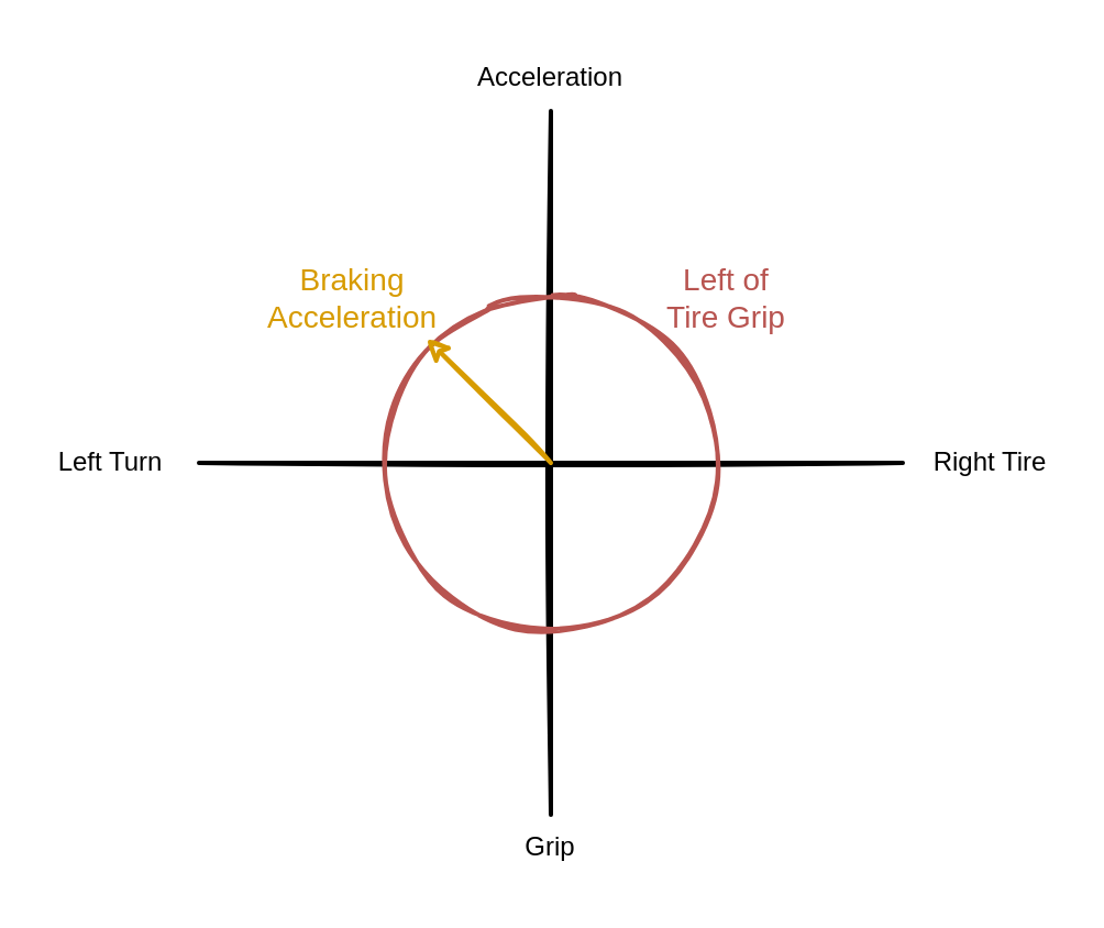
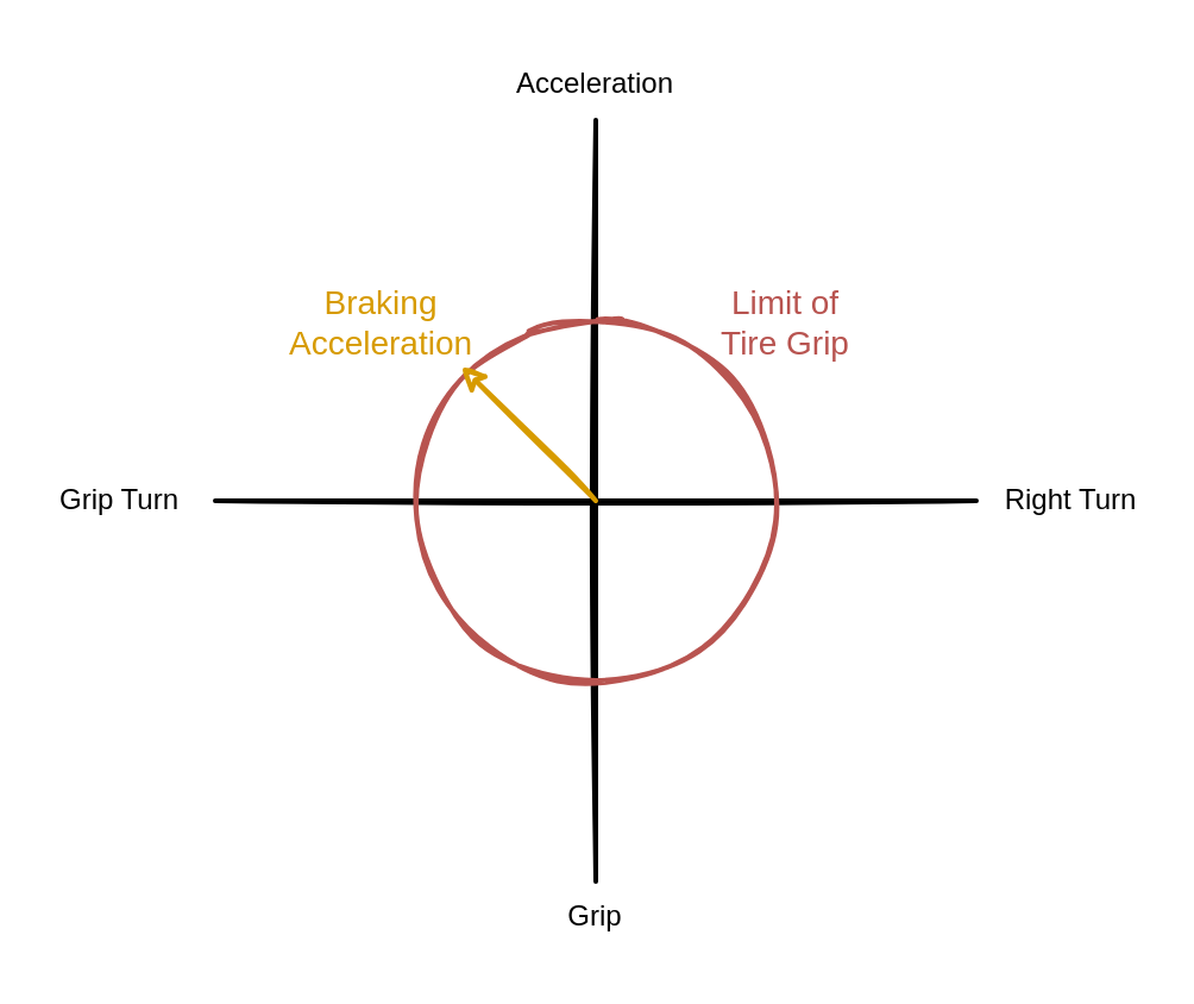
- <mxCell id="11" value="Left of Tire Grip" style="text;html=1;strokeColor=none;fillColor=none;align=center;verticalAlign=middle;whiteSpace=wrap;rounded=0;sketch=1;fontColor=#B85450;fontSize=14;" vertex="1" parent="1"><mxGeometry x="300" y="120" width="60" height="30" as="geometry" /></mxCell>
+ <mxCell id="11" value="Limit of Tire Grip" style="text;html=1;strokeColor=none;fillColor=none;align=center;verticalAlign=middle;whiteSpace=wrap;rounded=0;sketch=1;fontColor=#B85450;fontSize=14;" vertex="1" parent="1"><mxGeometry x="300" y="120" width="60" height="30" as="geometry" /></mxCell>
- <mxCell id="5" value="Left Turn" style="text;html=1;strokeColor=none;fillColor=none;align=center;verticalAlign=middle;whiteSpace=wrap;rounded=0;sketch=1;" vertex="1" parent="1"><mxGeometry x="20" y="195" width="60" height="30" as="geometry" /></mxCell>
+ <mxCell id="5" value="Grip Turn" style="text;html=1;strokeColor=none;fillColor=none;align=center;verticalAlign=middle;whiteSpace=wrap;rounded=0;sketch=1;" vertex="1" parent="1"><mxGeometry x="20" y="195" width="60" height="30" as="geometry" /></mxCell>
- <mxCell id="6" value="Right Tire" style="text;html=1;strokeColor=none;fillColor=none;align=center;verticalAlign=middle;whiteSpace=wrap;rounded=0;sketch=1;" vertex="1" parent="1"><mxGeometry x="420" y="195" width="60" height="30" as="geometry" /></mxCell>
+ <mxCell id="6" value="Right Turn" style="text;html=1;strokeColor=none;fillColor=none;align=center;verticalAlign=middle;whiteSpace=wrap;rounded=0;sketch=1;" vertex="1" parent="1"><mxGeometry x="420" y="195" width="60" height="30" as="geometry" /></mxCell>
